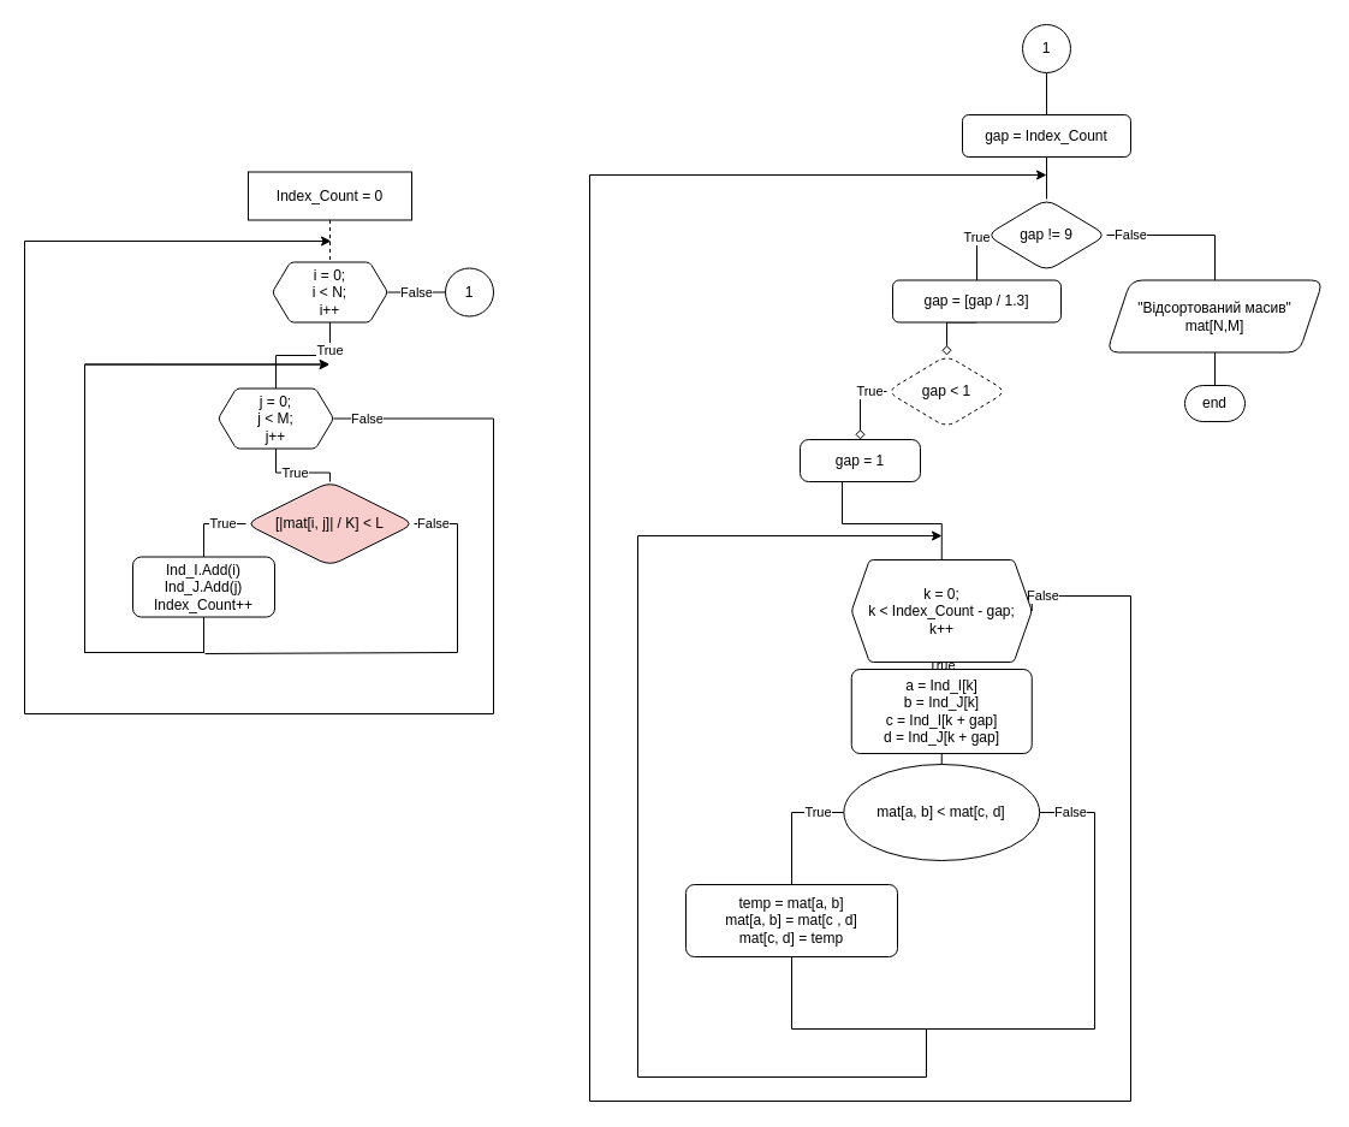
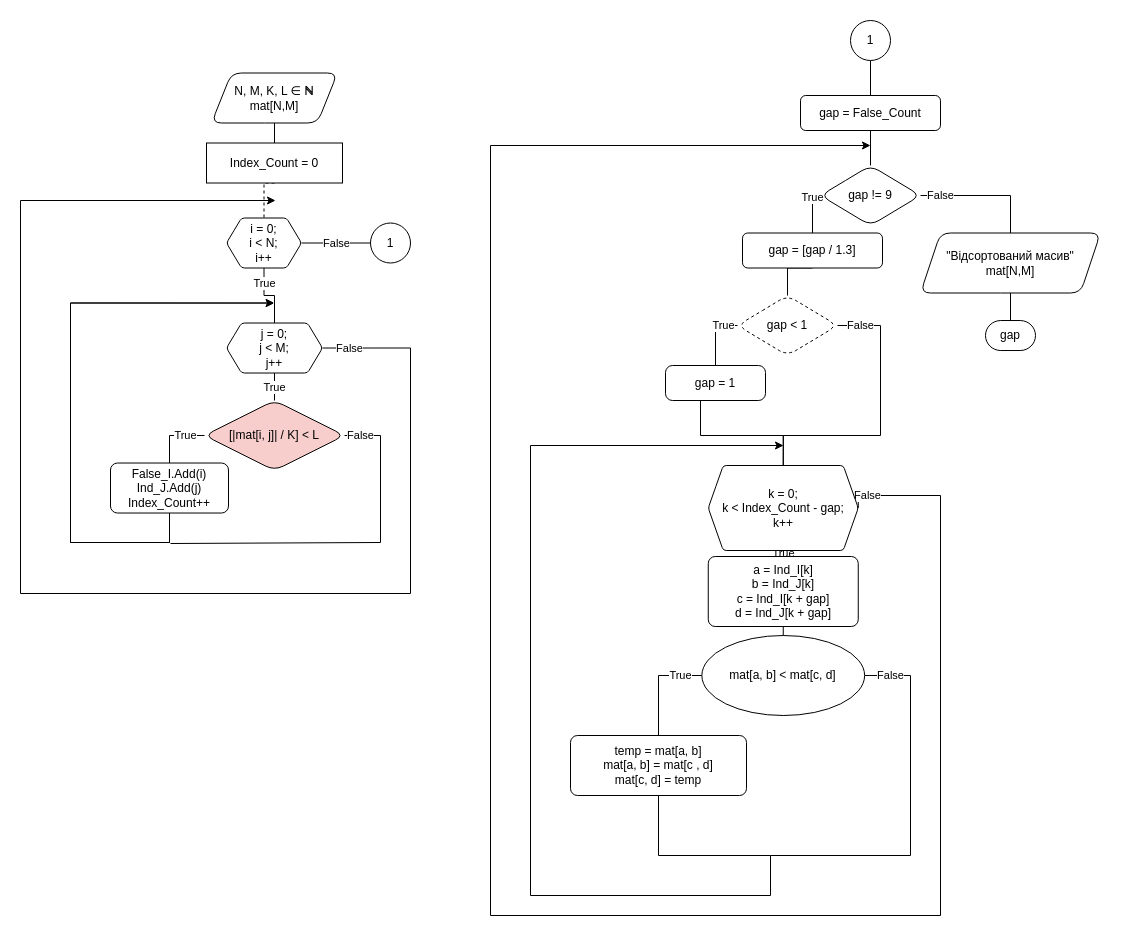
+ <mxCell id="4" value="N, M, K, L ∈ &lt;b&gt;ℕ&lt;/b&gt;&lt;br&gt;mat[N,M]" style="shape=parallelogram;perimeter=parallelogramPerimeter;whiteSpace=wrap;html=1;fixedSize=1;strokeWidth=1;rounded=1;" vertex="1" parent="1"><mxGeometry x="211" y="72.5" width="126" height="50" as="geometry" /></mxCell>
- <mxCell id="18" value="gap = Index_Count" style="rounded=1;whiteSpace=wrap;html=1;" vertex="1" parent="1"><mxGeometry x="800" y="95" width="140" height="35" as="geometry" /></mxCell>
+ <mxCell id="18" value="gap = False_Count" style="rounded=1;whiteSpace=wrap;html=1;" vertex="1" parent="1"><mxGeometry x="800" y="95" width="140" height="35" as="geometry" /></mxCell>
+ <mxCell id="3" style="edgeStyle=orthogonalEdgeStyle;rounded=0;orthogonalLoop=1;jettySize=auto;html=1;exitX=0.5;exitY=1;exitDx=0;exitDy=0;entryX=0.5;entryY=0;entryDx=0;entryDy=0;endArrow=none;endFill=0;" edge="1" parent="1" source="4" target="16"><mxGeometry relative="1" as="geometry" /></mxCell>
- <mxCell id="7" value="i = 0;&lt;br&gt;i &amp;lt; N;&lt;br&gt;i++" style="shape=hexagon;perimeter=hexagonPerimeter2;whiteSpace=wrap;html=1;fixedSize=1;size=15;rounded=1;arcSize=6;" vertex="1" parent="1"><mxGeometry x="226" y="217.5" width="96" height="50" as="geometry" /></mxCell>
+ <mxCell id="7" value="i = 0;&lt;br&gt;i &amp;lt; N;&lt;br&gt;i++" style="shape=hexagon;perimeter=hexagonPerimeter2;whiteSpace=wrap;html=1;fixedSize=1;size=15;rounded=1;arcSize=6;" vertex="1" parent="1"><mxGeometry x="226" y="217.5" width="75" height="50" as="geometry" /></mxCell>
- <mxCell id="22" style="edgeStyle=orthogonalEdgeStyle;rounded=0;orthogonalLoop=1;jettySize=auto;html=1;exitX=0.5;exitY=1;exitDx=0;exitDy=0;entryX=0.5;entryY=0;entryDx=0;entryDy=0;endArrow=diamond;endFill=0;" edge="1" parent="1" source="23" target="26"><mxGeometry relative="1" as="geometry" /></mxCell>
+ <mxCell id="22" style="edgeStyle=orthogonalEdgeStyle;rounded=0;orthogonalLoop=1;jettySize=auto;html=1;exitX=0.5;exitY=1;exitDx=0;exitDy=0;entryX=0.5;entryY=0;entryDx=0;entryDy=0;endArrow=none;endFill=0;" edge="1" parent="1" source="23" target="26"><mxGeometry relative="1" as="geometry" /></mxCell>
- <mxCell id="41" value="end" style="strokeWidth=1;html=1;shape=mxgraph.flowchart.terminator;whiteSpace=wrap;" vertex="1" parent="1"><mxGeometry x="985" y="320.03" width="50" height="30" as="geometry" /></mxCell>
+ <mxCell id="41" value="gap" style="strokeWidth=1;html=1;shape=mxgraph.flowchart.terminator;whiteSpace=wrap;" vertex="1" parent="1"><mxGeometry x="985" y="320.03" width="50" height="30" as="geometry" /></mxCell>
- <mxCell id="11" value="j = 0;&lt;br&gt;j &amp;lt; M;&lt;br&gt;j++" style="shape=hexagon;perimeter=hexagonPerimeter2;whiteSpace=wrap;html=1;fixedSize=1;size=15;rounded=1;arcSize=6;" vertex="1" parent="1"><mxGeometry x="181" y="322.53" width="96" height="50" as="geometry" /></mxCell>
+ <mxCell id="11" value="j = 0;&lt;br&gt;j &amp;lt; M;&lt;br&gt;j++" style="shape=hexagon;perimeter=hexagonPerimeter2;whiteSpace=wrap;html=1;fixedSize=1;size=15;rounded=1;arcSize=6;" vertex="1" parent="1"><mxGeometry x="226" y="322.53" width="96" height="50" as="geometry" /></mxCell>
- <mxCell id="24" value="True" style="edgeStyle=orthogonalEdgeStyle;rounded=0;orthogonalLoop=1;jettySize=auto;html=1;exitX=0;exitY=0.5;exitDx=0;exitDy=0;endArrow=diamond;endFill=0;" edge="1" parent="1" source="26" target="28"><mxGeometry x="-0.559" relative="1" as="geometry"><mxPoint as="offset" /></mxGeometry></mxCell>
+ <mxCell id="24" value="True" style="edgeStyle=orthogonalEdgeStyle;rounded=0;orthogonalLoop=1;jettySize=auto;html=1;exitX=0;exitY=0.5;exitDx=0;exitDy=0;endArrow=none;endFill=0;" edge="1" parent="1" source="26" target="28"><mxGeometry x="-0.559" relative="1" as="geometry"><mxPoint as="offset" /></mxGeometry></mxCell>
+ <mxCell id="25" value="False" style="edgeStyle=orthogonalEdgeStyle;rounded=0;orthogonalLoop=1;jettySize=auto;html=1;exitX=1;exitY=0.5;exitDx=0;exitDy=0;entryX=0.5;entryY=0;entryDx=0;entryDy=0;endArrow=none;endFill=0;" edge="1" parent="1" source="26" target="31"><mxGeometry x="-0.836" relative="1" as="geometry"><Array as="points"><mxPoint x="880" y="325" /><mxPoint x="880" y="435" /><mxPoint x="783" y="435" /></Array><mxPoint as="offset" /></mxGeometry></mxCell>
- <mxCell id="12" value="Ind_I.Add(i)&lt;br&gt;Ind_J.Add(j)&lt;br&gt;Index_Count++" style="rounded=1;whiteSpace=wrap;html=1;absoluteArcSize=1;arcSize=14;strokeWidth=1;" vertex="1" parent="1"><mxGeometry x="110" y="462.53" width="118" height="50" as="geometry" /></mxCell>
+ <mxCell id="12" value="False_I.Add(i)&lt;br&gt;Ind_J.Add(j)&lt;br&gt;Index_Count++" style="rounded=1;whiteSpace=wrap;html=1;absoluteArcSize=1;arcSize=14;strokeWidth=1;" vertex="1" parent="1"><mxGeometry x="110" y="462.53" width="118" height="50" as="geometry" /></mxCell>
